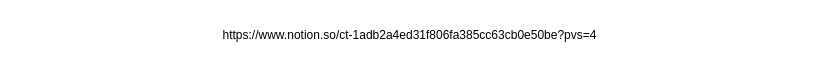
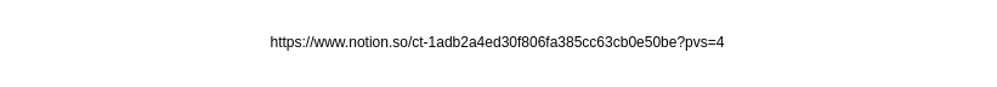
- <mxCell id="2" value="https://www.notion.so/ct-1adb2a4ed31f806fa385cc63cb0e50be?pvs=4" style="text;html=1;align=center;verticalAlign=middle;whiteSpace=wrap;rounded=0;" vertex="1" parent="1"><mxGeometry x="20" y="20" width="779" height="30" as="geometry" /></mxCell>
+ <mxCell id="2" value="https://www.notion.so/ct-1adb2a4ed30f806fa385cc63cb0e50be?pvs=4" style="text;html=1;align=center;verticalAlign=middle;whiteSpace=wrap;rounded=0;" vertex="1" parent="1"><mxGeometry x="20" y="20" width="779" height="30" as="geometry" /></mxCell>
